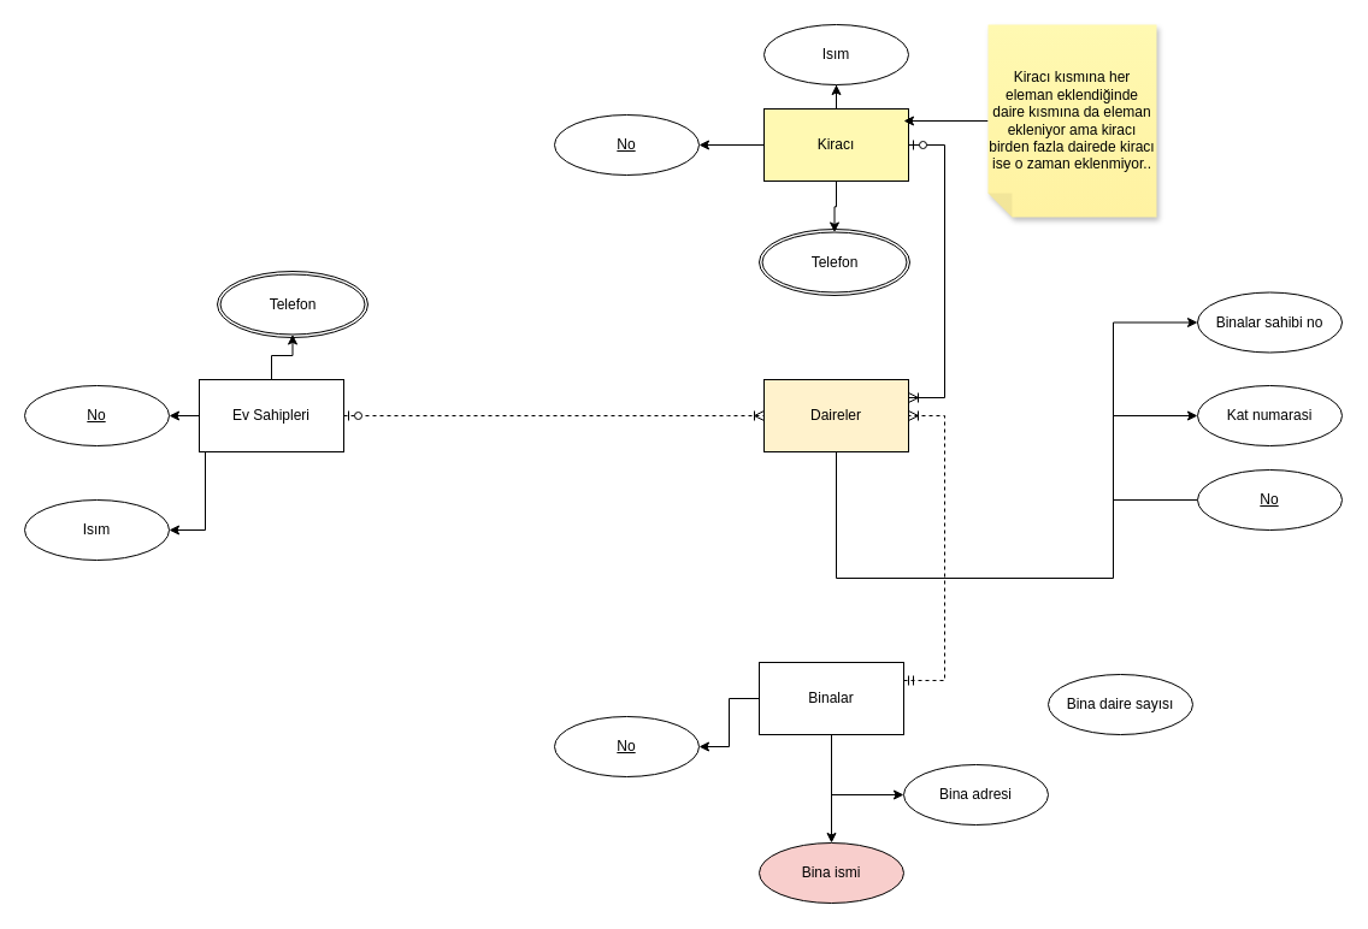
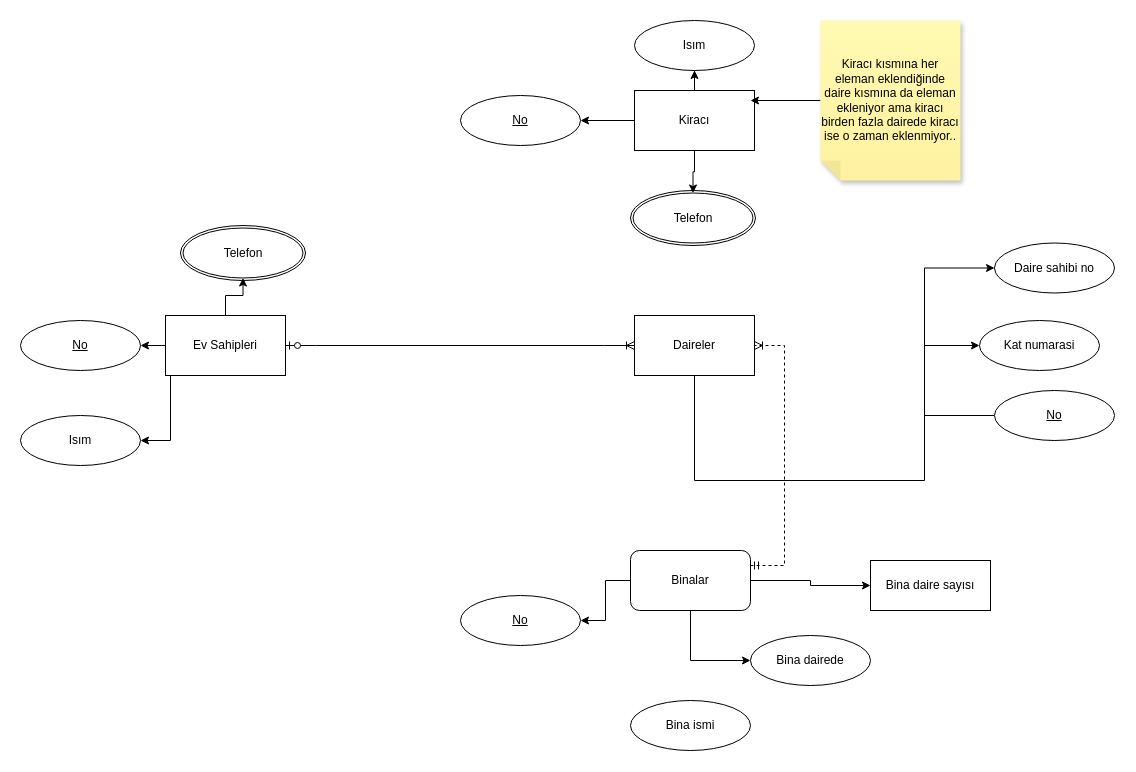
- <mxCell id="16" value="Kiracı" style="rounded=0;whiteSpace=wrap;html=1;fillColor=#fff9b2;" vertex="1" parent="1"><mxGeometry x="634" y="90" width="120" height="60" as="geometry" /></mxCell>
+ <mxCell id="16" value="Kiracı" style="rounded=0;whiteSpace=wrap;html=1;" vertex="1" parent="1"><mxGeometry x="634" y="90" width="120" height="60" as="geometry" /></mxCell>
- <mxCell id="35" value="" style="edgeStyle=entityRelationEdgeStyle;fontSize=12;html=1;endArrow=ERoneToMany;startArrow=ERzeroToOne;rounded=0;exitX=1;exitY=0.5;exitDx=0;exitDy=0;entryX=1;entryY=0.25;entryDx=0;entryDy=0;" edge="1" parent="1" source="16" target="3"><mxGeometry width="100" height="100" relative="1" as="geometry"><mxPoint x="810" y="90" as="sourcePoint" /><mxPoint x="1134" y="90" as="targetPoint" /></mxGeometry></mxCell>
- <mxCell id="32" value="Binalar sahibi no" style="ellipse;whiteSpace=wrap;html=1;" vertex="1" parent="1"><mxGeometry x="994" y="242.5" width="120" height="50" as="geometry" /></mxCell>
+ <mxCell id="32" value="Daire sahibi no" style="ellipse;whiteSpace=wrap;html=1;" vertex="1" parent="1"><mxGeometry x="994" y="242.5" width="120" height="50" as="geometry" /></mxCell>
- <mxCell id="34" value="" style="edgeStyle=entityRelationEdgeStyle;fontSize=12;html=1;endArrow=ERoneToMany;startArrow=ERzeroToOne;rounded=0;exitX=1;exitY=0.5;exitDx=0;exitDy=0;entryX=0;entryY=0.5;entryDx=0;entryDy=0;dashed=1;" edge="1" parent="1" source="9" target="3"><mxGeometry width="100" height="100" relative="1" as="geometry"><mxPoint x="480" y="540" as="sourcePoint" /><mxPoint x="580" y="440" as="targetPoint" /></mxGeometry></mxCell>
+ <mxCell id="34" value="" style="edgeStyle=entityRelationEdgeStyle;fontSize=12;html=1;endArrow=ERoneToMany;startArrow=ERzeroToOne;rounded=0;exitX=1;exitY=0.5;exitDx=0;exitDy=0;entryX=0;entryY=0.5;entryDx=0;entryDy=0;" edge="1" parent="1" source="9" target="3"><mxGeometry width="100" height="100" relative="1" as="geometry"><mxPoint x="480" y="540" as="sourcePoint" /><mxPoint x="580" y="440" as="targetPoint" /></mxGeometry></mxCell>
- <mxCell id="3" value="Daireler" style="rounded=0;whiteSpace=wrap;html=1;fillColor=#fff2cc;" vertex="1" parent="1"><mxGeometry x="634" y="315" width="120" height="60" as="geometry" /></mxCell>
+ <mxCell id="3" value="Daireler" style="rounded=0;whiteSpace=wrap;html=1;" vertex="1" parent="1"><mxGeometry x="634" y="315" width="120" height="60" as="geometry" /></mxCell>
- <mxCell id="6" value="Kat numarasi" style="ellipse;whiteSpace=wrap;html=1;" vertex="1" parent="1"><mxGeometry x="994" y="320" width="120" height="50" as="geometry" /></mxCell>
+ <mxCell id="6" value="Kat numarasi" style="ellipse;whiteSpace=wrap;html=1;" vertex="1" parent="1"><mxGeometry x="979" y="320" width="120" height="50" as="geometry" /></mxCell>
- <mxCell id="26" value="Binalar" style="rounded=0;whiteSpace=wrap;html=1;" vertex="1" parent="1"><mxGeometry x="630" y="550" width="120" height="60" as="geometry" /></mxCell>
+ <mxCell id="26" value="Binalar" style="whiteSpace=wrap;html=1;rounded=1;" vertex="1" parent="1"><mxGeometry x="630" y="550" width="120" height="60" as="geometry" /></mxCell>
+ <mxCell id="25" style="edgeStyle=orthogonalEdgeStyle;rounded=0;orthogonalLoop=1;jettySize=auto;html=1;entryX=0;entryY=0.5;entryDx=0;entryDy=0;" edge="1" parent="1" source="26" target="30"><mxGeometry relative="1" as="geometry" /></mxCell>
- <mxCell id="30" value="Bina daire sayısı" style="ellipse;whiteSpace=wrap;html=1;" vertex="1" parent="1"><mxGeometry x="870" y="560" width="120" height="50" as="geometry" /></mxCell>
+ <mxCell id="30" value="Bina daire sayısı" style="whiteSpace=wrap;html=1;rounded=0;" vertex="1" parent="1"><mxGeometry x="870" y="560" width="120" height="50" as="geometry" /></mxCell>
- <mxCell id="29" value="Bina adresi" style="ellipse;whiteSpace=wrap;html=1;" vertex="1" parent="1"><mxGeometry x="750" y="635" width="120" height="50" as="geometry" /></mxCell>
+ <mxCell id="29" value="Bina dairede" style="ellipse;whiteSpace=wrap;html=1;" vertex="1" parent="1"><mxGeometry x="750" y="635" width="120" height="50" as="geometry" /></mxCell>
- <mxCell id="23" style="edgeStyle=orthogonalEdgeStyle;rounded=0;orthogonalLoop=1;jettySize=auto;html=1;entryX=0.5;entryY=0;entryDx=0;entryDy=0;" edge="1" parent="1" source="26" target="28"><mxGeometry relative="1" as="geometry" /></mxCell>
- <mxCell id="28" value="Bina ismi" style="ellipse;whiteSpace=wrap;html=1;fillColor=#f8cecc;" vertex="1" parent="1"><mxGeometry x="630" y="700" width="120" height="50" as="geometry" /></mxCell>
+ <mxCell id="28" value="Bina ismi" style="ellipse;whiteSpace=wrap;html=1;" vertex="1" parent="1"><mxGeometry x="630" y="700" width="120" height="50" as="geometry" /></mxCell>
